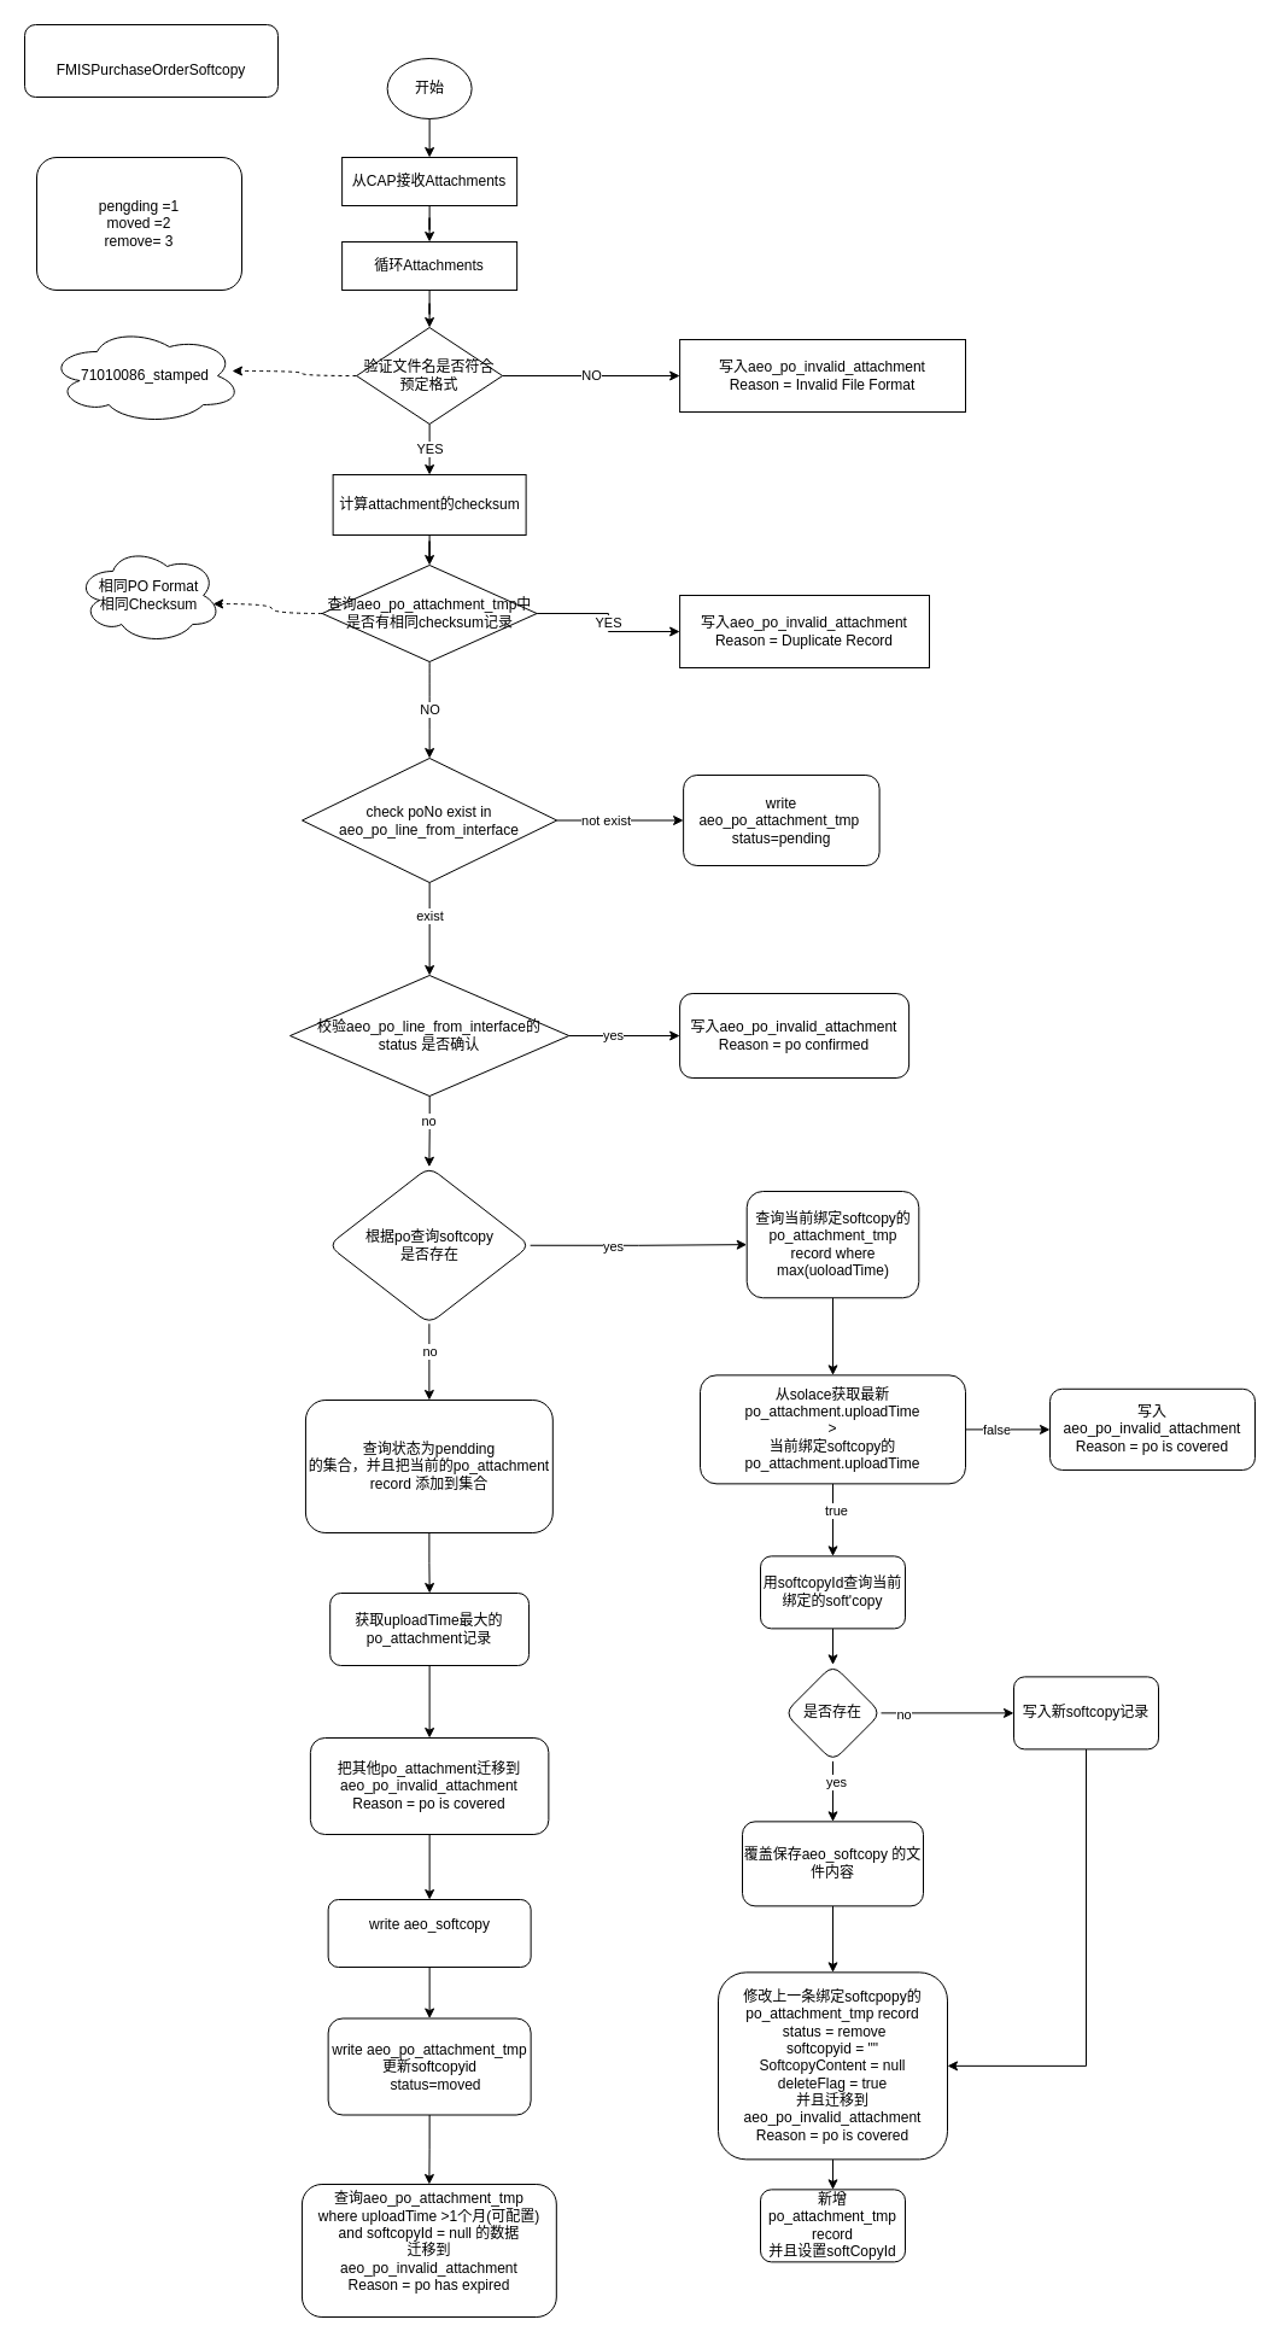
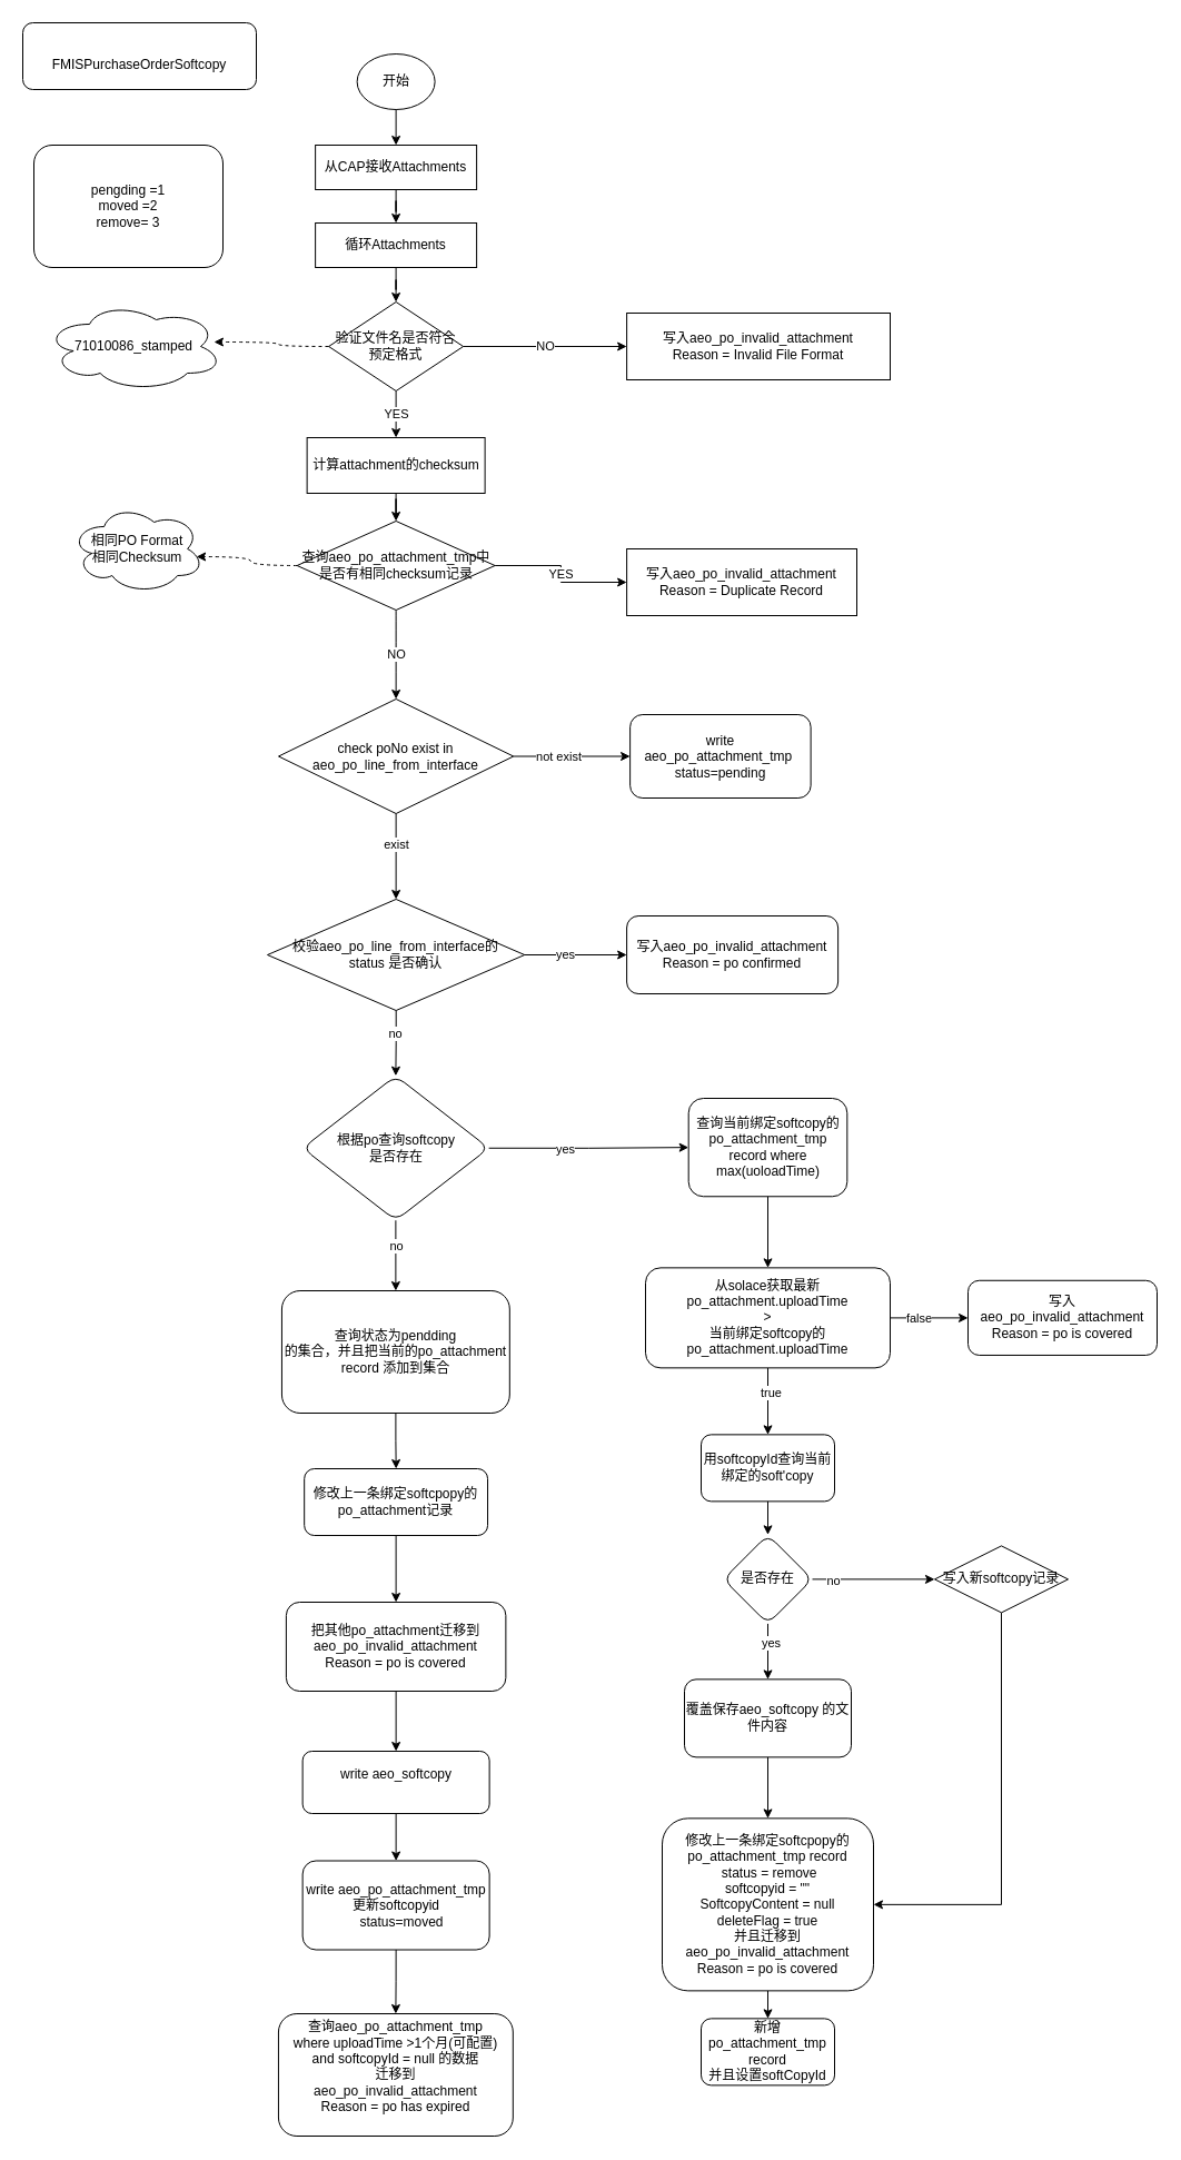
- <mxCell id="60" value="获取uploadTime最大的po_attachment记录" style="rounded=1;whiteSpace=wrap;html=1;" vertex="1" parent="1"><mxGeometry x="273.18" y="1320.01" width="164.88" height="60" as="geometry" /></mxCell>
+ <mxCell id="60" value="修改上一条绑定softcpopy的po_attachment记录" style="rounded=1;whiteSpace=wrap;html=1;" vertex="1" parent="1"><mxGeometry x="273.18" y="1320.01" width="164.88" height="60" as="geometry" /></mxCell>
- <mxCell id="69" value="写入新softcopy记录" style="rounded=1;whiteSpace=wrap;html=1;" vertex="1" parent="1"><mxGeometry x="839.995" y="1389.375" width="120" height="60" as="geometry" /></mxCell>
+ <mxCell id="69" value="写入新softcopy记录" style="rhombus;whiteSpace=wrap;html=1;" vertex="1" parent="1"><mxGeometry x="839.995" y="1389.375" width="120" height="60" as="geometry" /></mxCell>
